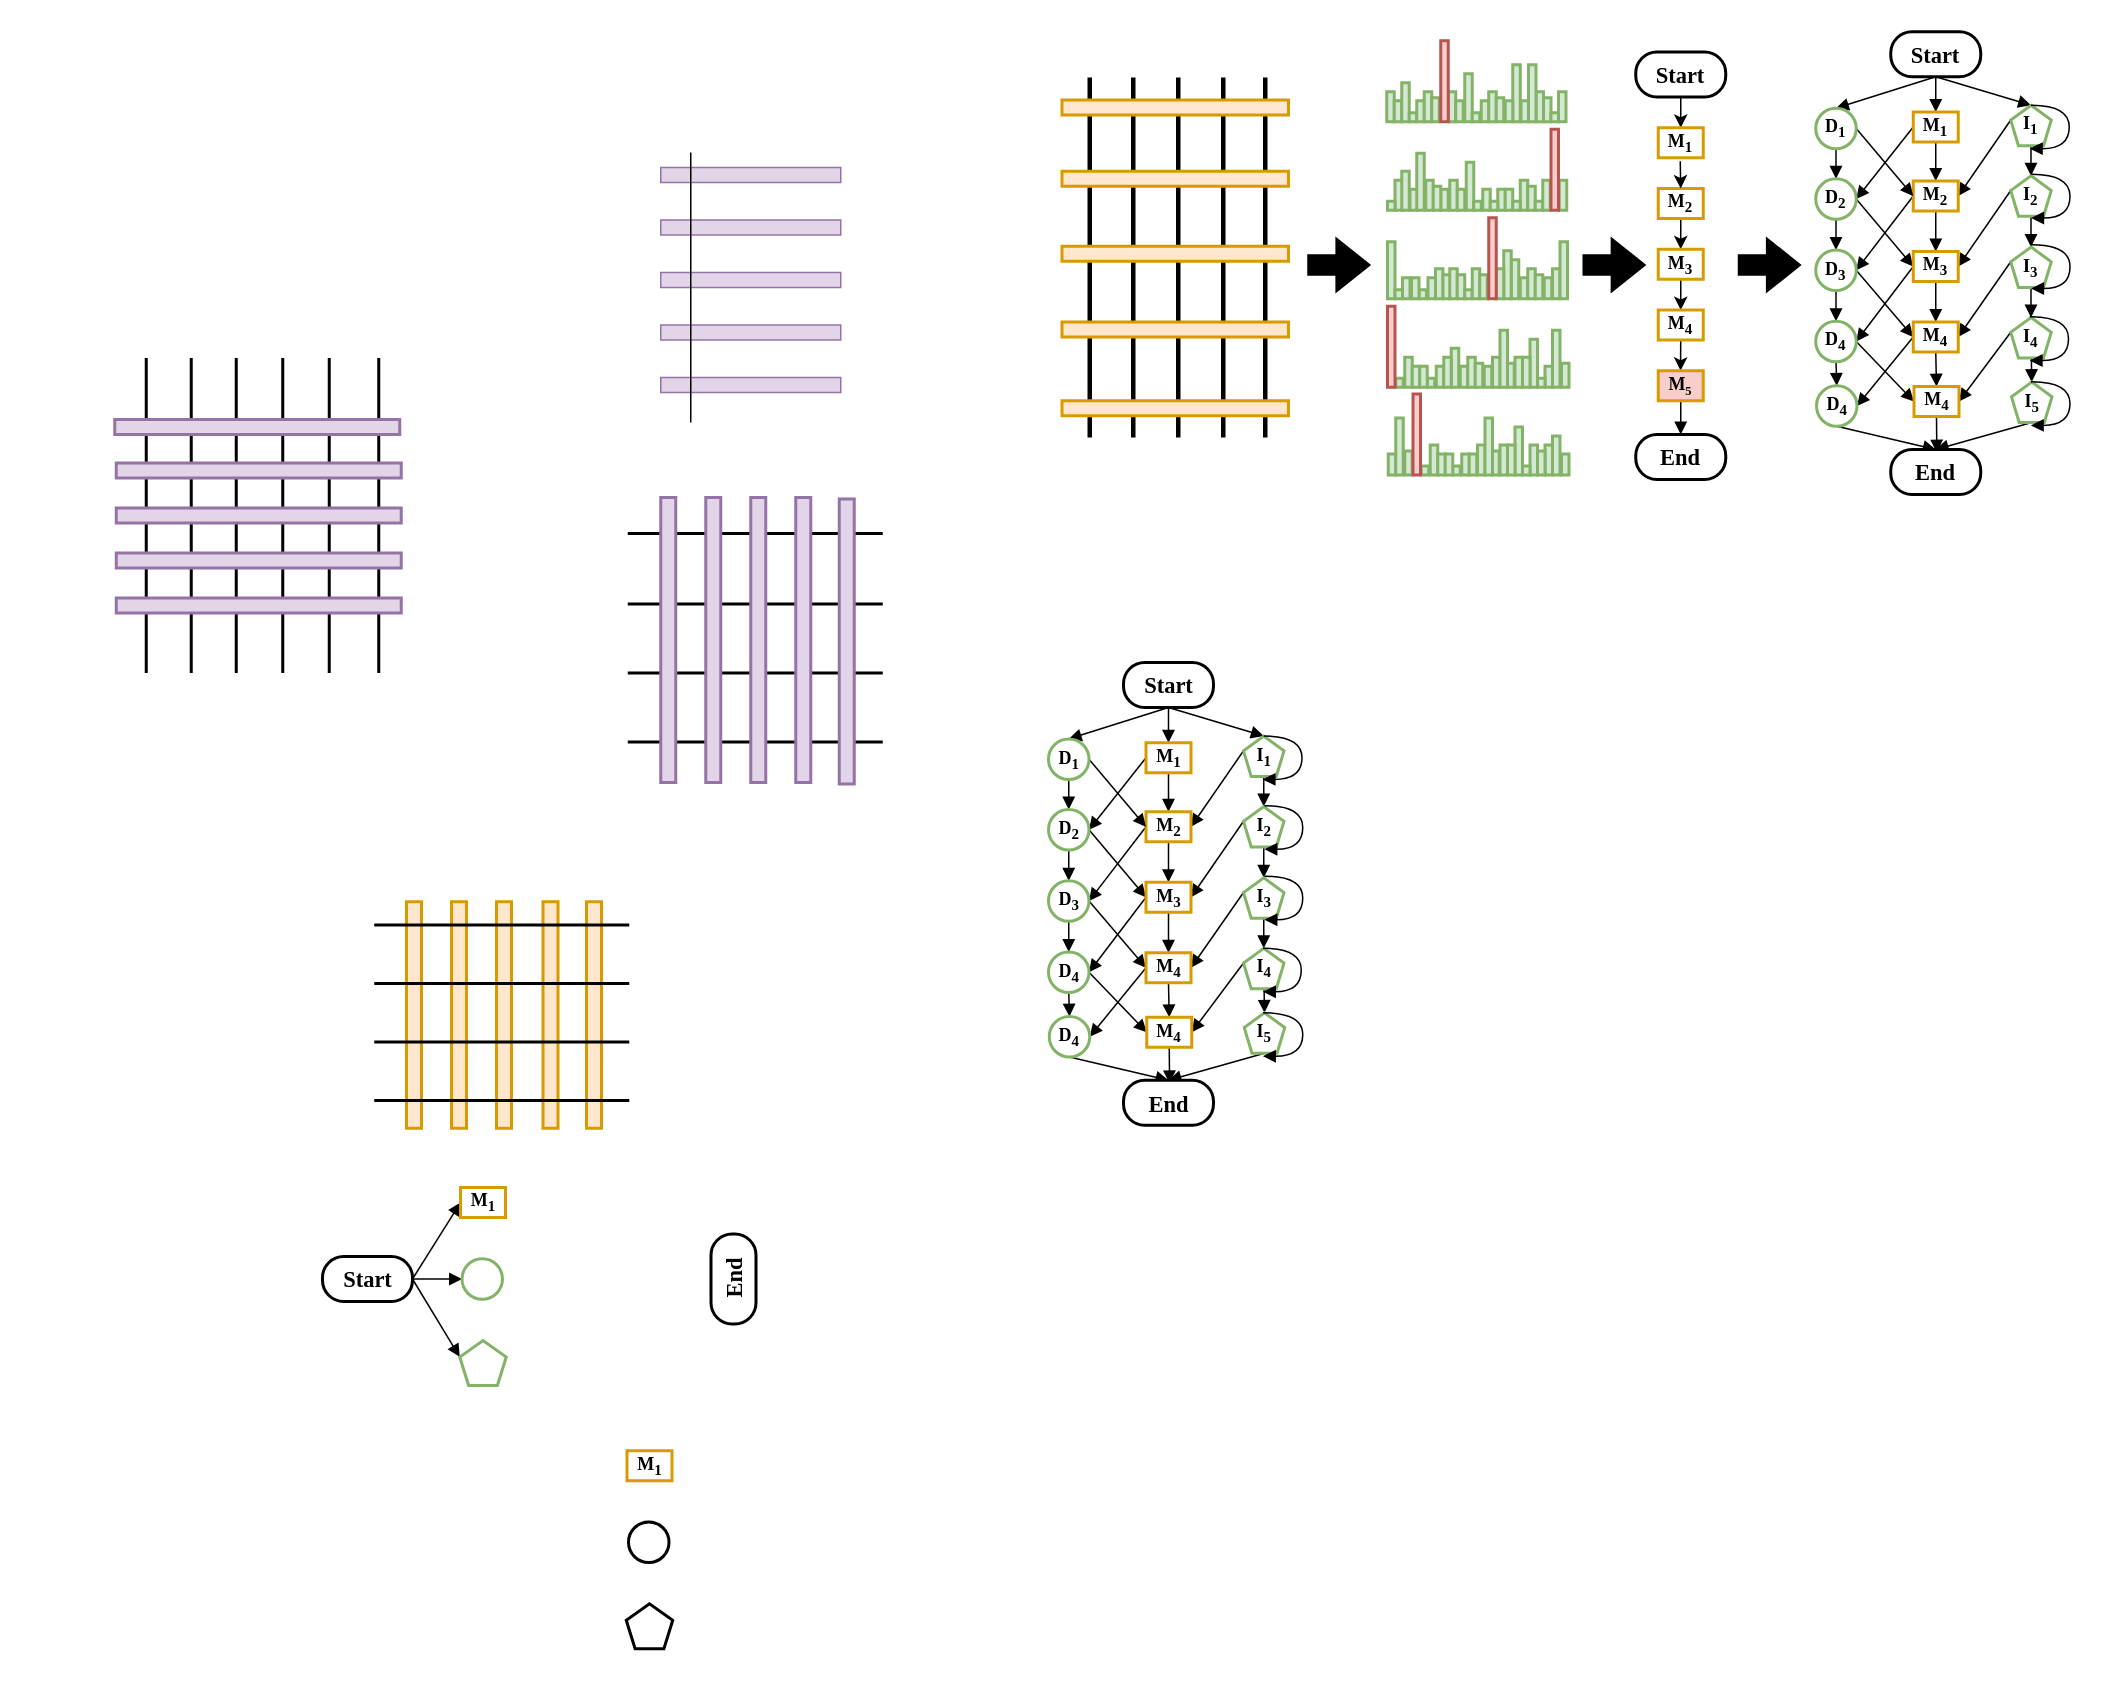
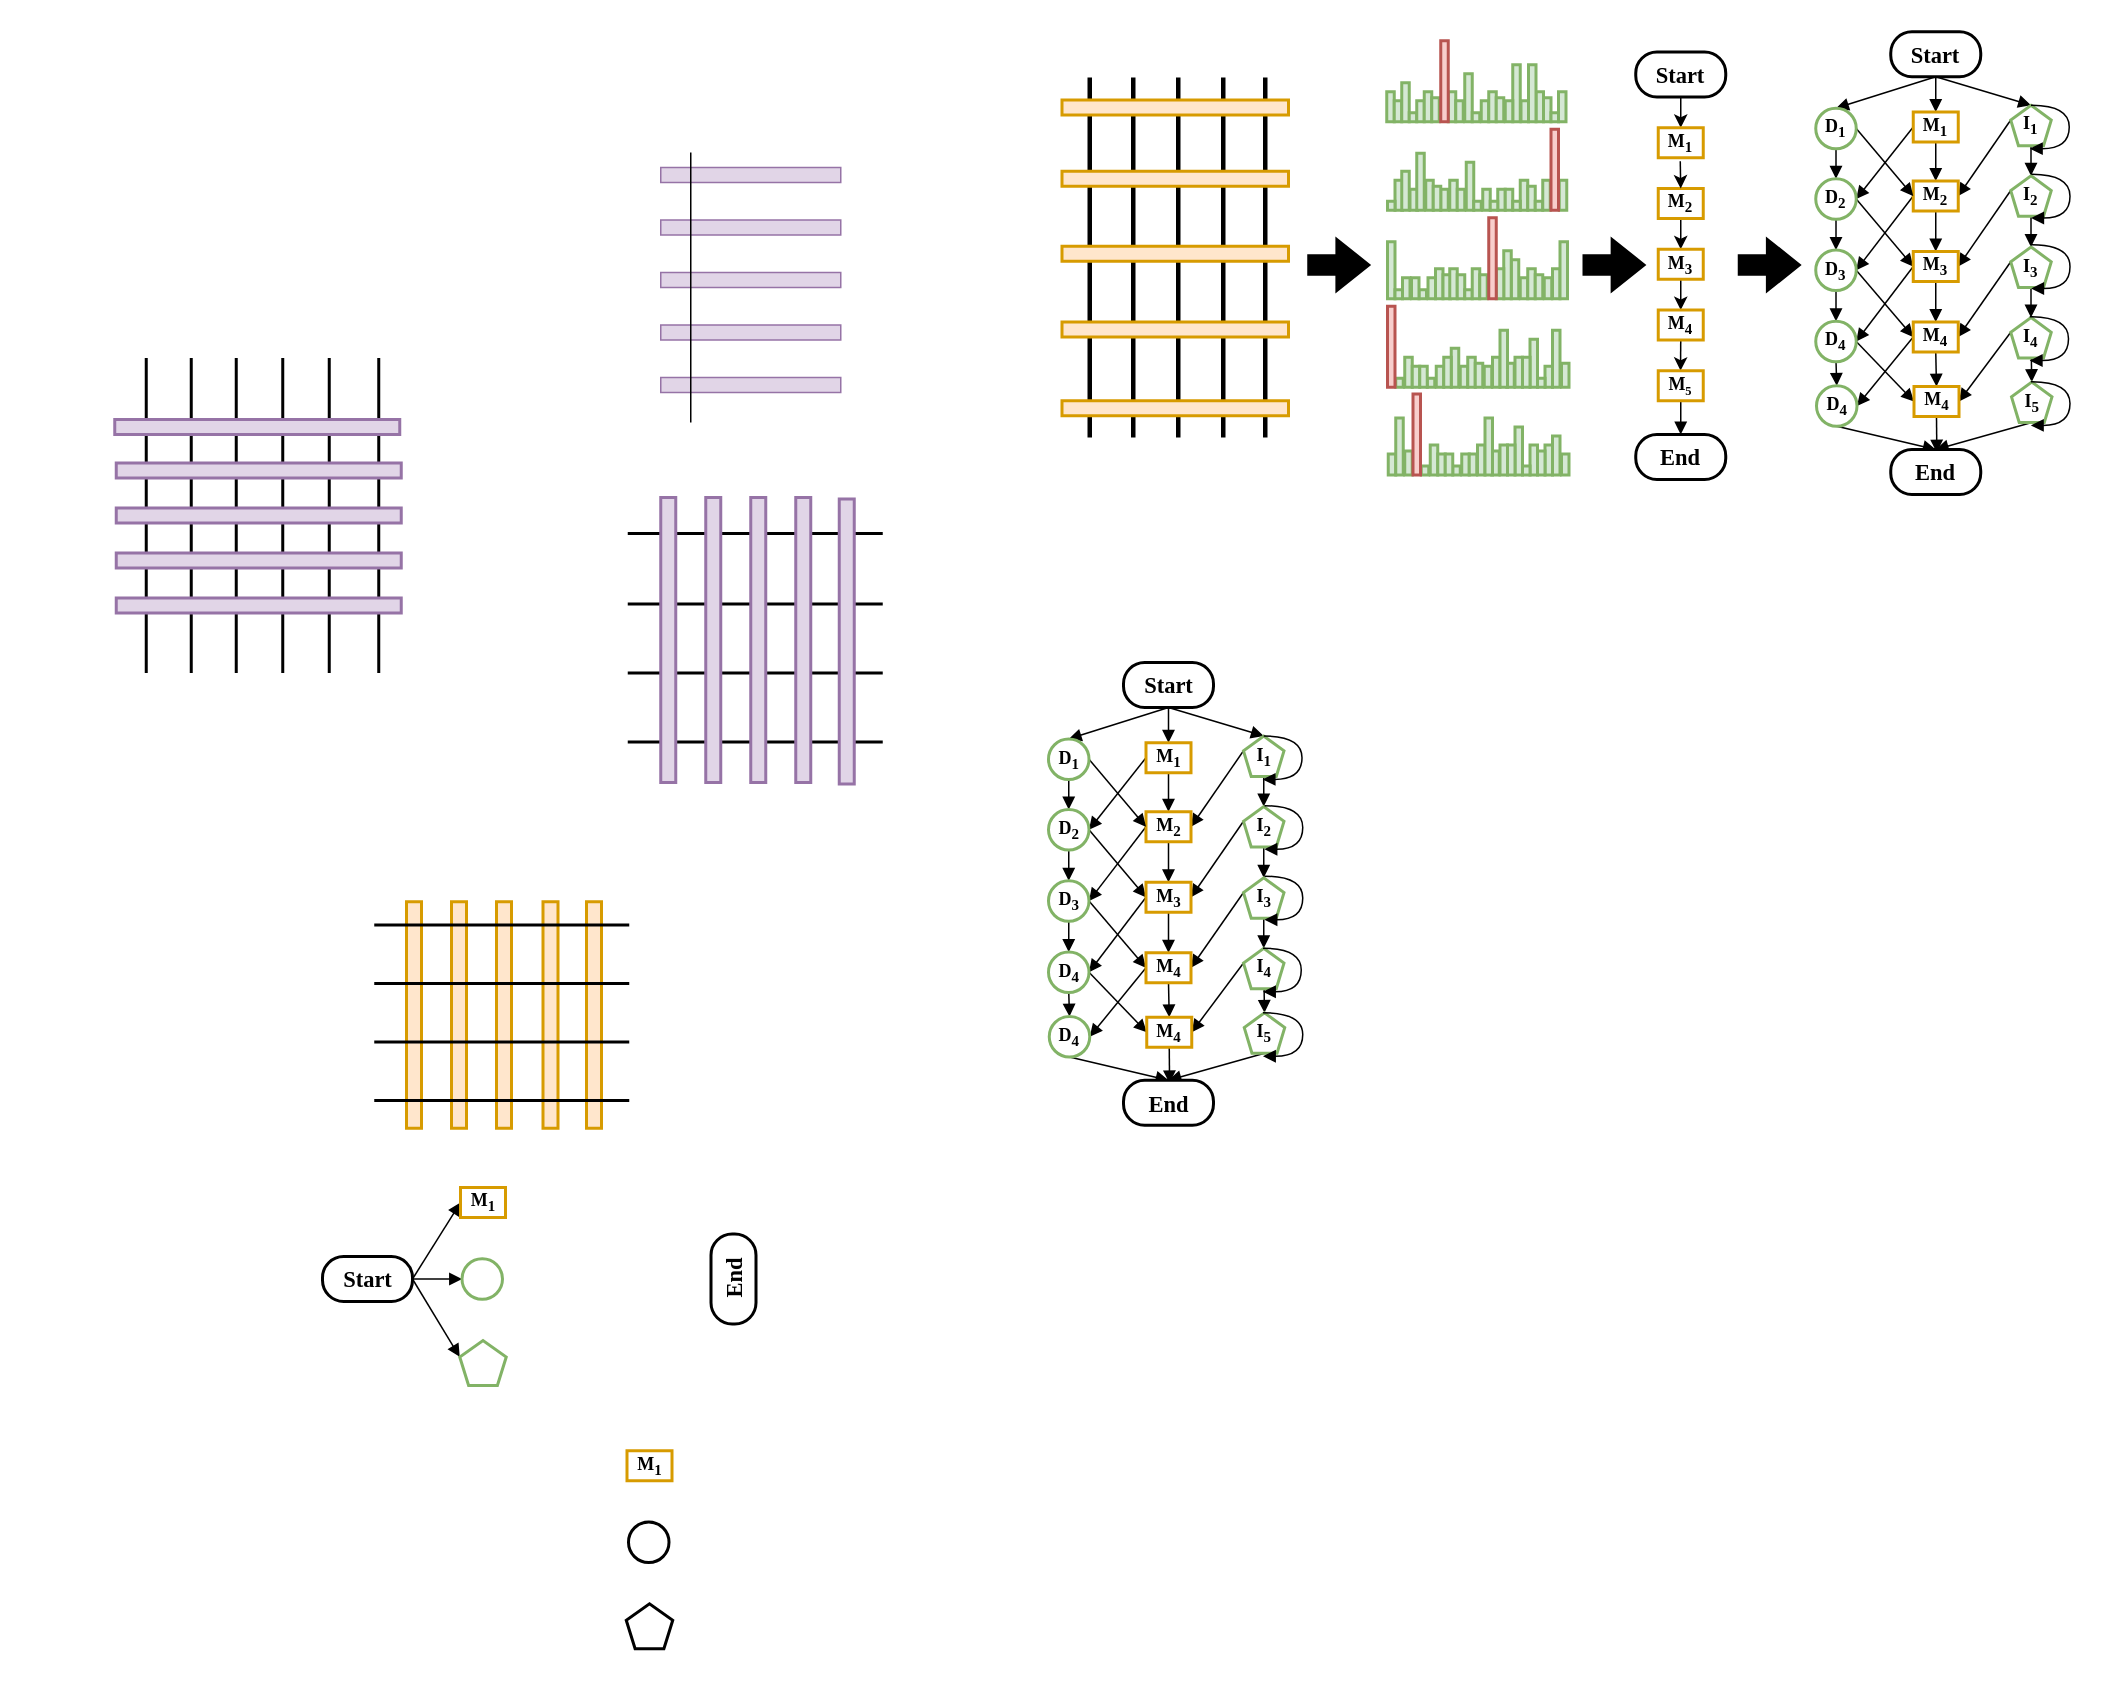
- <mxCell id="232" value="&lt;font face=&quot;Times New Roman&quot;&gt;M&lt;span style=&quot;font-size: 10px&quot;&gt;&lt;sub&gt;5&lt;/sub&gt;&lt;/span&gt;&lt;/font&gt;" style="rounded=0;whiteSpace=wrap;html=1;fillColor=#f8cecc;strokeColor=#d79b00;strokeWidth=2;fontStyle=1;" vertex="1" parent="1"><mxGeometry x="1105" y="246.5" width="30" height="20" as="geometry" /></mxCell>
+ <mxCell id="232" value="&lt;font face=&quot;Times New Roman&quot;&gt;M&lt;span style=&quot;font-size: 10px&quot;&gt;&lt;sub&gt;5&lt;/sub&gt;&lt;/span&gt;&lt;/font&gt;" style="rounded=0;whiteSpace=wrap;html=1;fillColor=#FFFFFF;strokeColor=#d79b00;strokeWidth=2;fontStyle=1" vertex="1" parent="1"><mxGeometry x="1105" y="246.5" width="30" height="20" as="geometry" /></mxCell>
